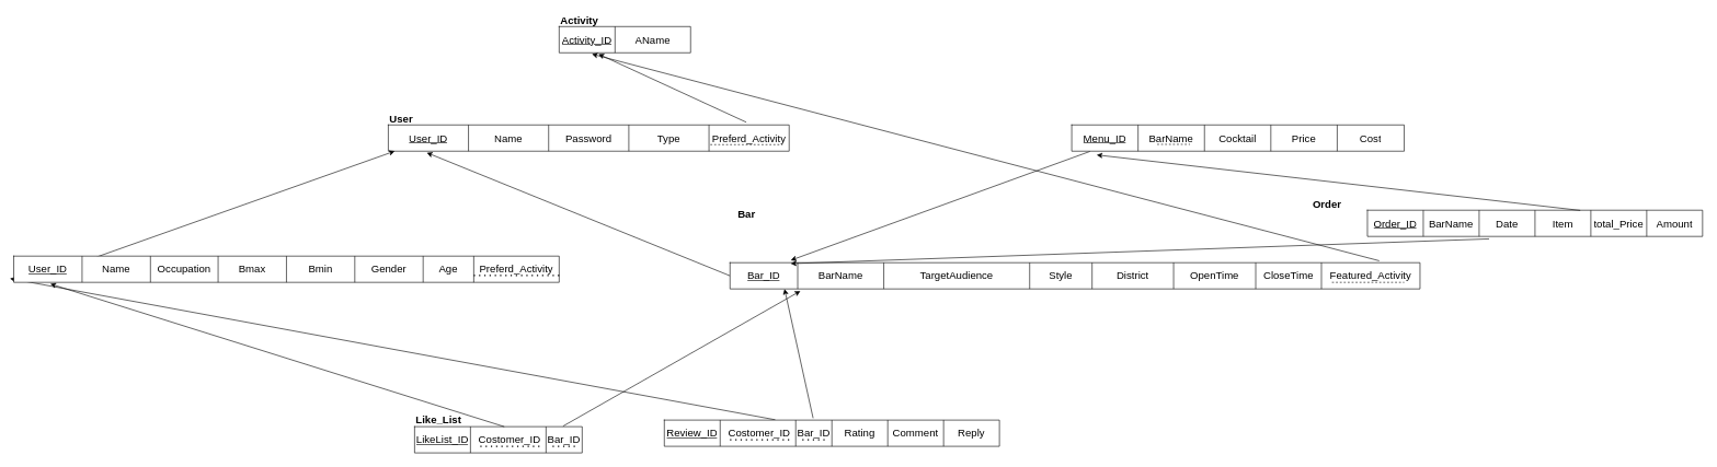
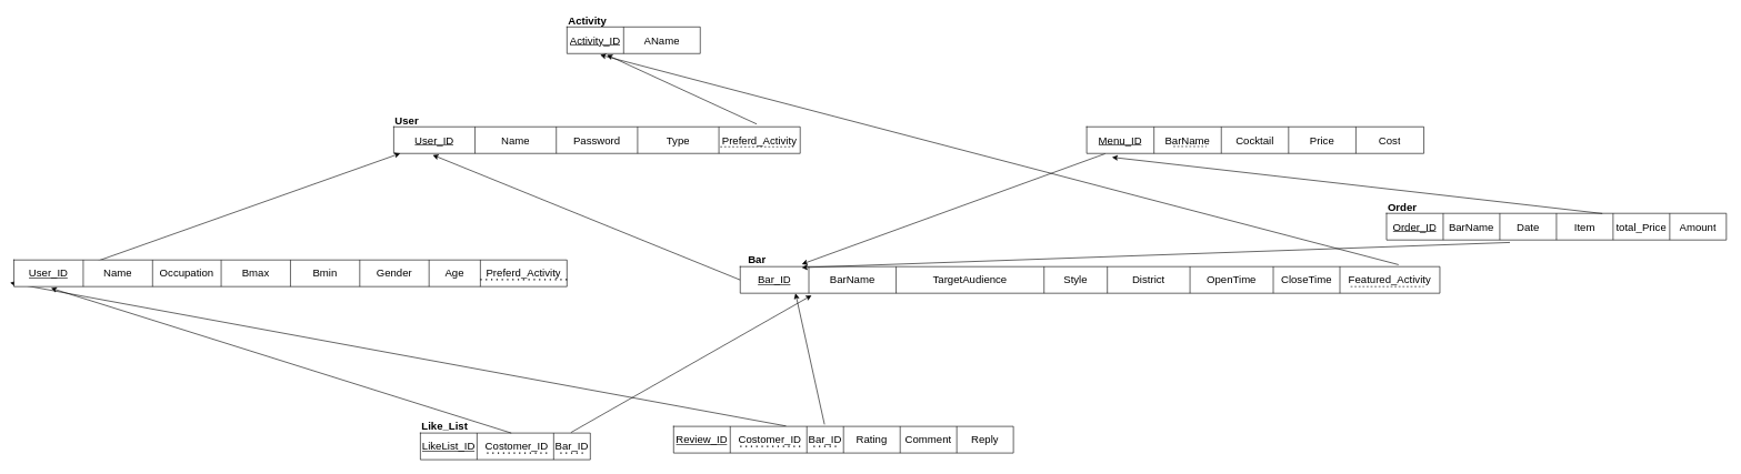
- <mxCell id="71" value="Order" style="text;strokeColor=none;fillColor=none;html=1;fontSize=16;fontStyle=1;verticalAlign=middle;align=left;" parent="1" vertex="1"><mxGeometry x="1995" y="300" width="60" height="20" as="geometry" /></mxCell>
+ <mxCell id="71" value="Order" style="text;strokeColor=none;fillColor=none;html=1;fontSize=16;fontStyle=1;verticalAlign=middle;align=left;" parent="1" vertex="1"><mxGeometry x="2080" y="300" width="60" height="20" as="geometry" /></mxCell>
- <mxCell id="52" value="Bar" style="text;strokeColor=none;fillColor=none;html=1;fontSize=16;fontStyle=1;verticalAlign=middle;align=left;" parent="1" vertex="1"><mxGeometry x="1120" y="315" width="60" height="20" as="geometry" /></mxCell>
+ <mxCell id="52" value="Bar" style="text;strokeColor=none;fillColor=none;html=1;fontSize=16;fontStyle=1;verticalAlign=middle;align=left;" parent="1" vertex="1"><mxGeometry x="1120" y="380" width="60" height="20" as="geometry" /></mxCell>
